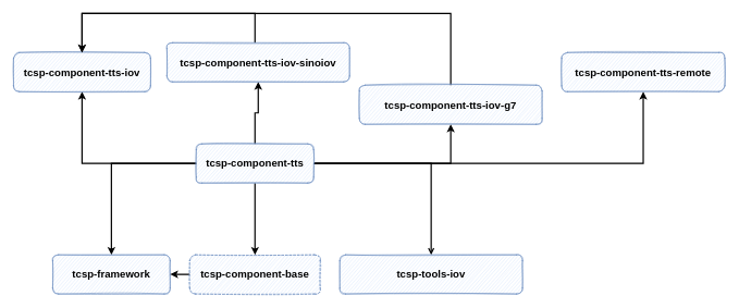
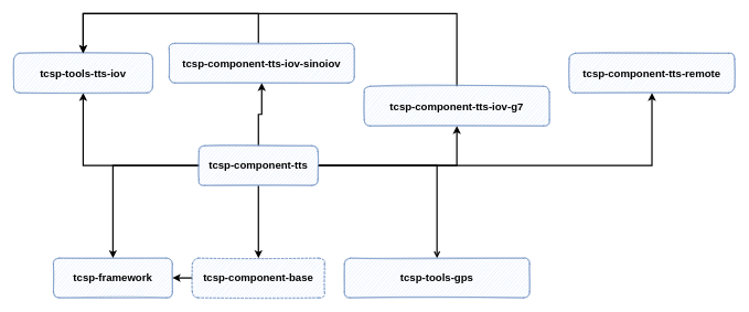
- <mxCell id="14" value="&lt;font style=&quot;font-size: 16px;&quot;&gt;&lt;b&gt;tcsp-component-tts-iov&lt;/b&gt;&lt;/font&gt;" style="rounded=1;whiteSpace=wrap;html=1;sketch=1;fillColor=#dae8fc;strokeColor=#6c8ebf;" vertex="1" parent="1"><mxGeometry x="20" y="80" width="210" height="60" as="geometry" /></mxCell>
+ <mxCell id="14" value="&lt;font style=&quot;font-size: 16px;&quot;&gt;&lt;b&gt;tcsp-tools-tts-iov&lt;/b&gt;&lt;/font&gt;" style="rounded=1;whiteSpace=wrap;html=1;sketch=1;fillColor=#dae8fc;strokeColor=#6c8ebf;" vertex="1" parent="1"><mxGeometry x="20" y="80" width="210" height="60" as="geometry" /></mxCell>
- <mxCell id="19" value="&lt;font style=&quot;font-size: 16px;&quot;&gt;&lt;b&gt;tcsp-tools-iov&lt;/b&gt;&lt;/font&gt;" style="rounded=1;whiteSpace=wrap;html=1;sketch=1;fillColor=#dae8fc;strokeColor=#6c8ebf;" vertex="1" parent="1"><mxGeometry x="520" y="390" width="280" height="60" as="geometry" /></mxCell>
+ <mxCell id="19" value="&lt;font style=&quot;font-size: 16px;&quot;&gt;&lt;b&gt;tcsp-tools-gps&lt;/b&gt;&lt;/font&gt;" style="rounded=1;whiteSpace=wrap;html=1;sketch=1;fillColor=#dae8fc;strokeColor=#6c8ebf;" vertex="1" parent="1"><mxGeometry x="520" y="390" width="280" height="60" as="geometry" /></mxCell>
